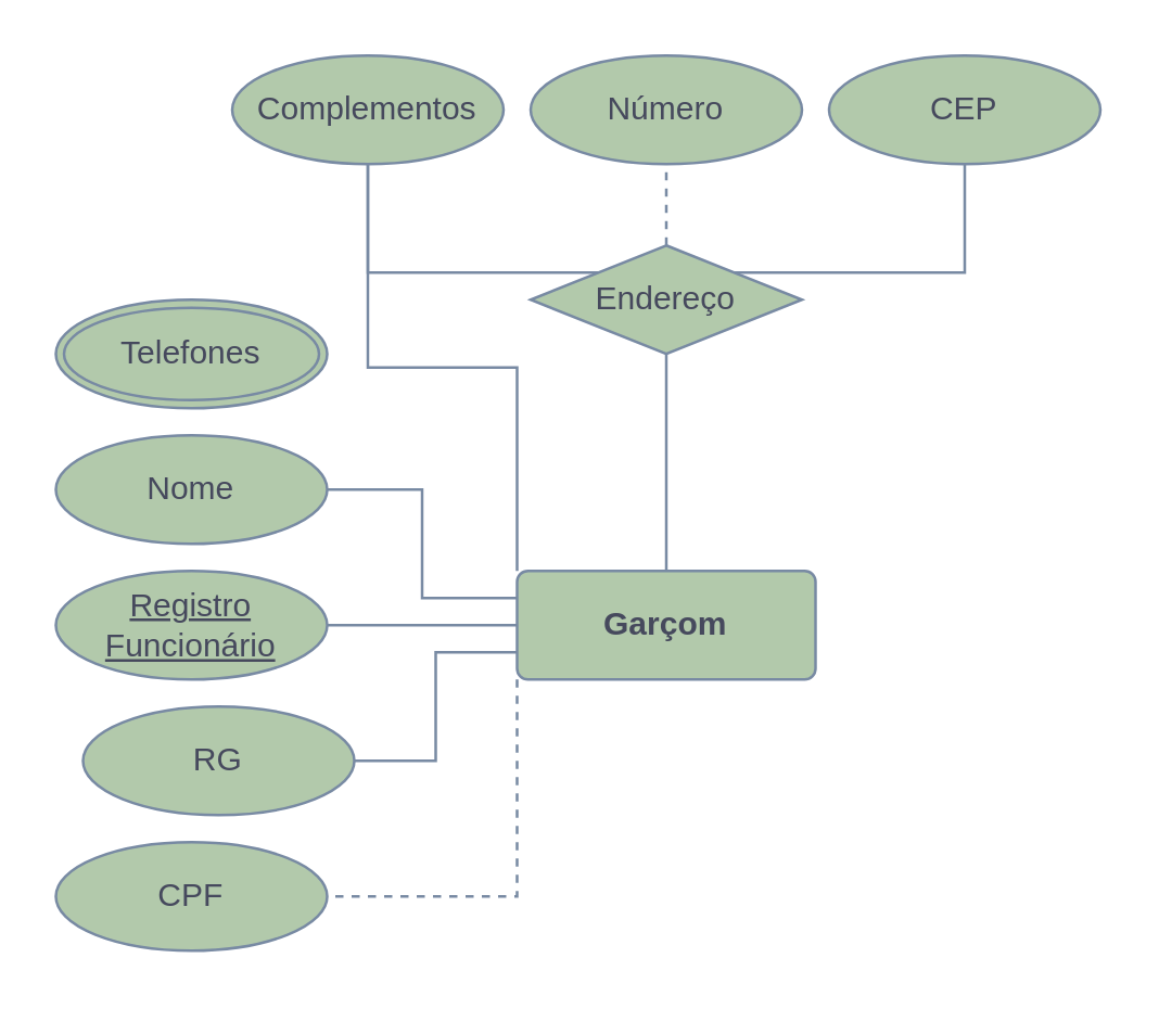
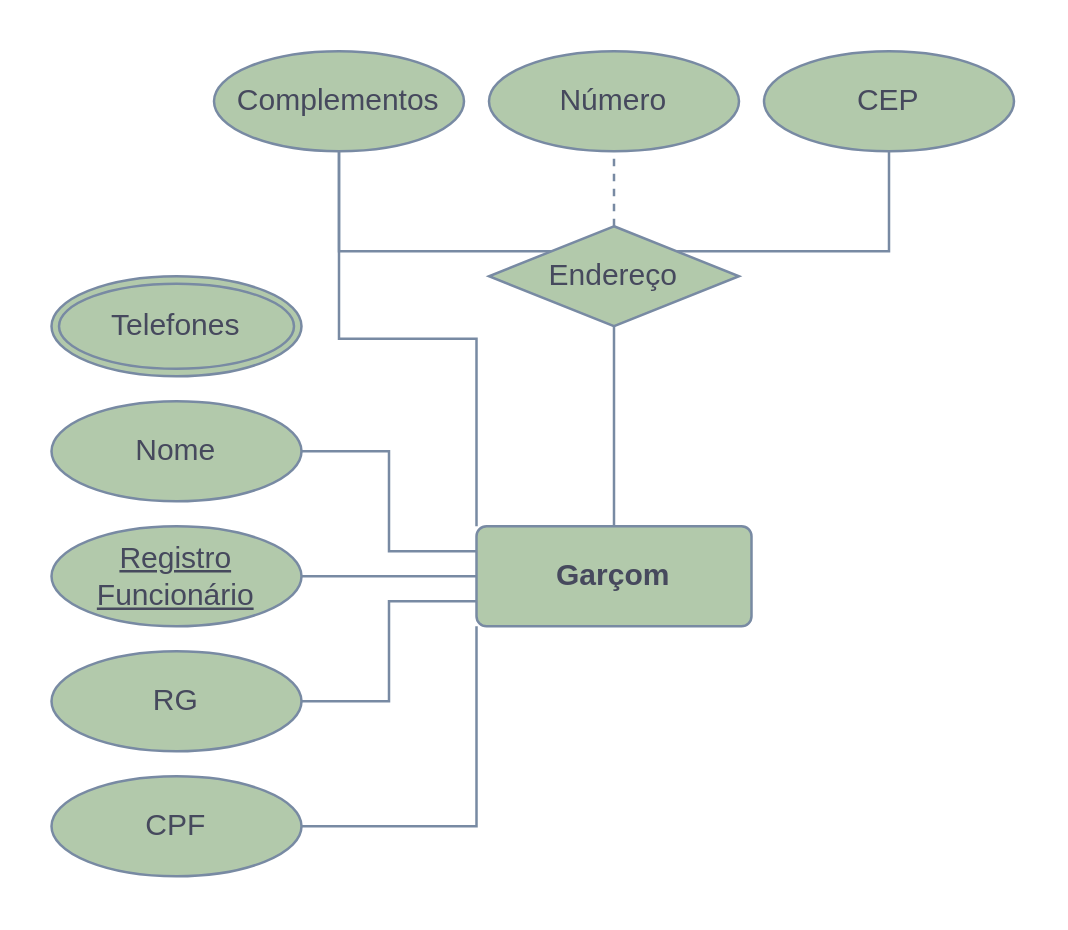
- <mxCell id="11" value="RG" style="ellipse;whiteSpace=wrap;html=1;align=center;strokeColor=#788AA3;fontColor=#46495D;fillColor=#B2C9AB;" vertex="1" parent="1"><mxGeometry x="30" y="260" width="100" height="40" as="geometry" /></mxCell>
+ <mxCell id="11" value="RG" style="ellipse;whiteSpace=wrap;html=1;align=center;strokeColor=#788AA3;fontColor=#46495D;fillColor=#B2C9AB;" vertex="1" parent="1"><mxGeometry x="20" y="260" width="100" height="40" as="geometry" /></mxCell>
- <mxCell id="7" style="edgeStyle=orthogonalEdgeStyle;rounded=0;orthogonalLoop=1;jettySize=auto;html=1;exitX=0;exitY=1;exitDx=0;exitDy=0;entryX=1;entryY=0.5;entryDx=0;entryDy=0;strokeColor=#788AA3;fontColor=#46495D;fillColor=#B2C9AB;endArrow=none;endFill=0;dashed=1;" edge="1" parent="1" source="8" target="12"><mxGeometry relative="1" as="geometry" /></mxCell>
+ <mxCell id="7" style="edgeStyle=orthogonalEdgeStyle;rounded=0;orthogonalLoop=1;jettySize=auto;html=1;exitX=0;exitY=1;exitDx=0;exitDy=0;entryX=1;entryY=0.5;entryDx=0;entryDy=0;strokeColor=#788AA3;fontColor=#46495D;fillColor=#B2C9AB;endArrow=none;endFill=0;" edge="1" parent="1" source="8" target="12"><mxGeometry relative="1" as="geometry" /></mxCell>
